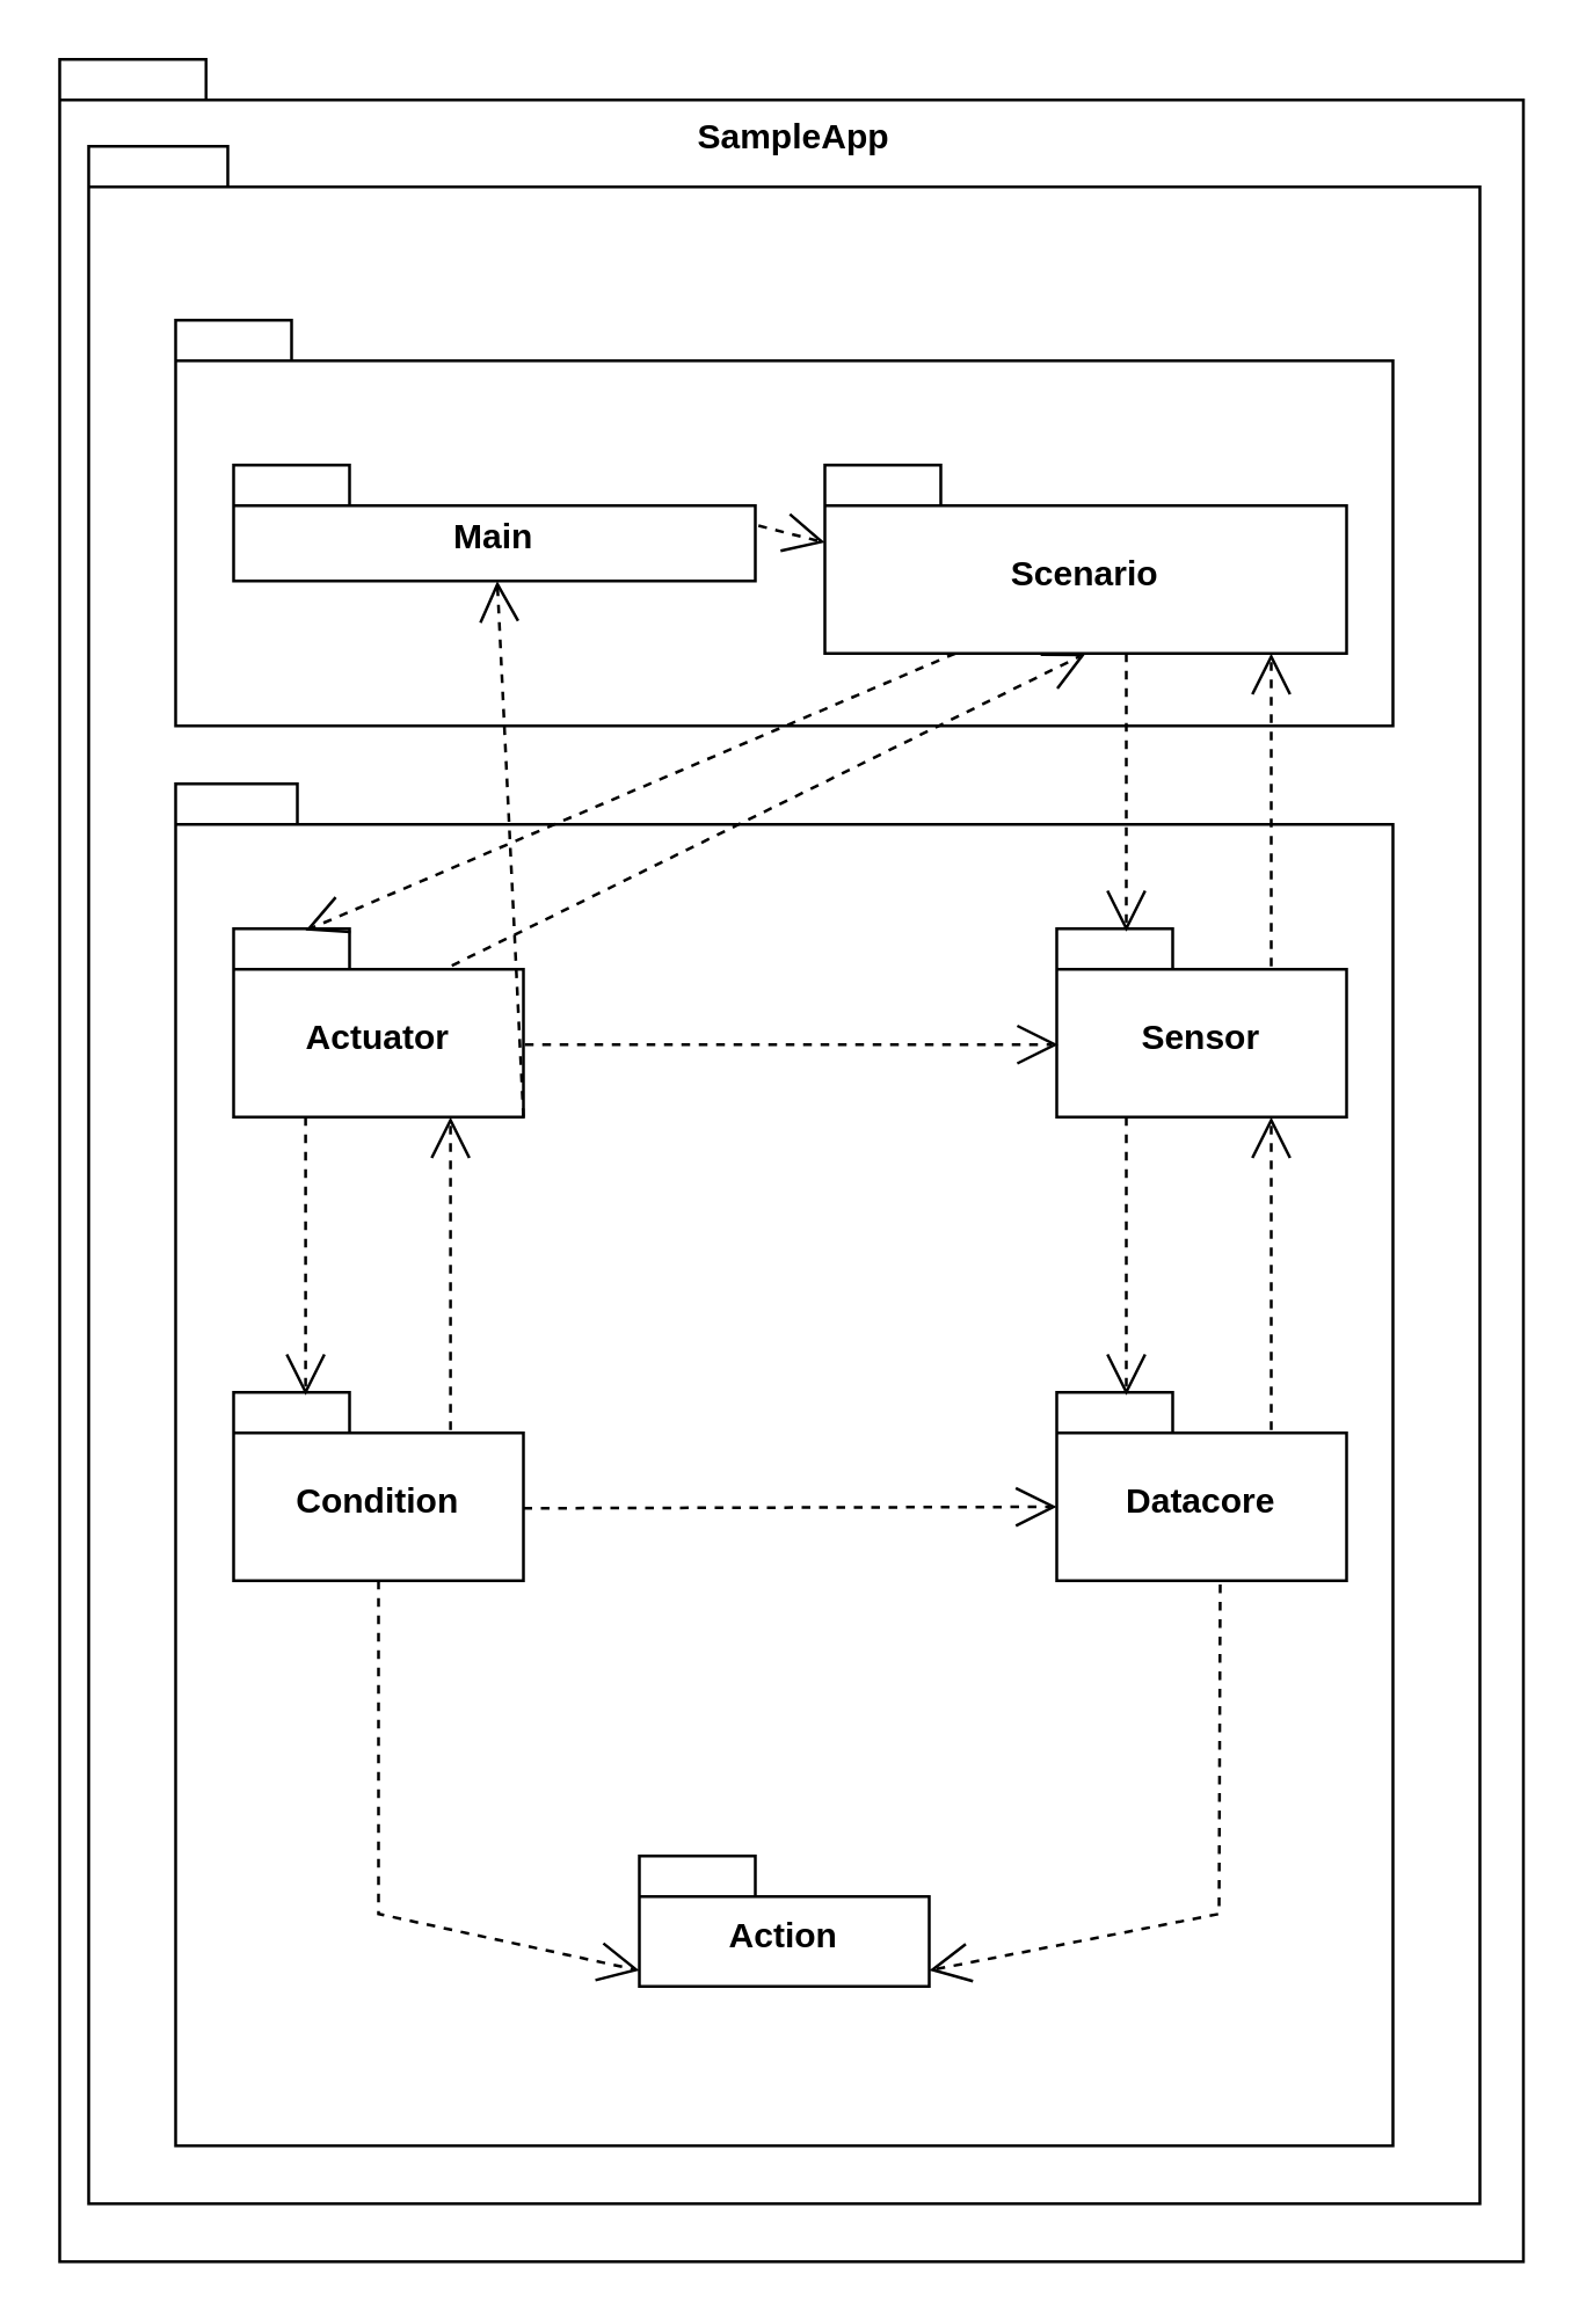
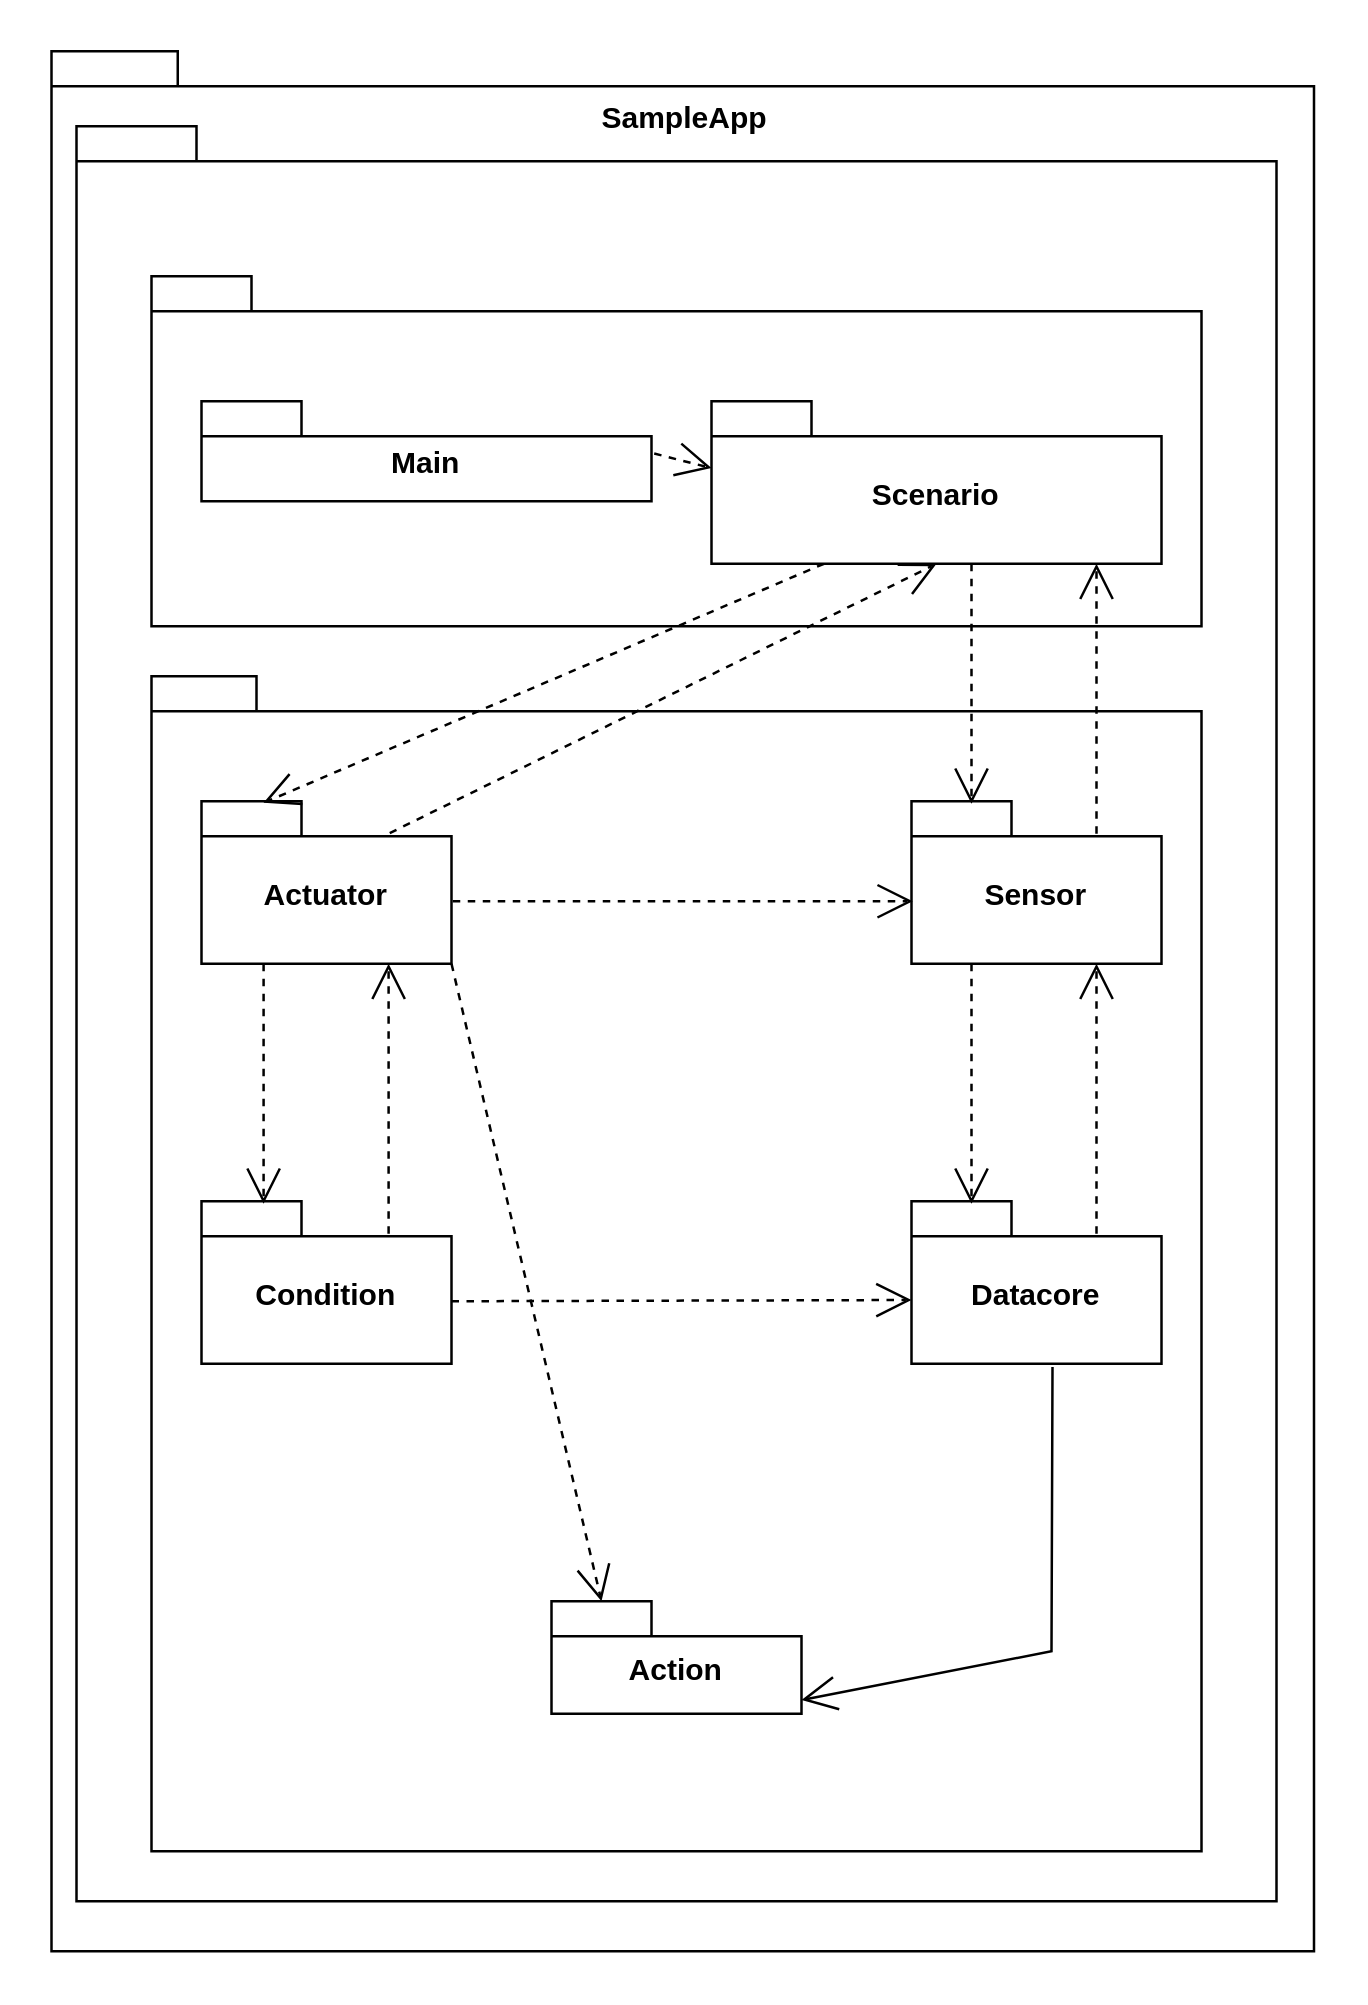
- <mxCell id="25" value="" style="endArrow=open;endSize=12;dashed=1;html=1;rounded=0;exitX=0;exitY=0;exitDx=100;exitDy=65;exitPerimeter=0;" edge="1" parent="1" source="8" target="6"><mxGeometry width="160" relative="1" as="geometry"><mxPoint x="190" y="530" as="sourcePoint" /><mxPoint x="374" y="530" as="targetPoint" /></mxGeometry></mxCell>
+ <mxCell id="25" value="" style="endArrow=open;endSize=12;dashed=1;html=1;rounded=0;entryX=0;entryY=0;entryDx=20;entryDy=0;entryPerimeter=0;exitX=0;exitY=0;exitDx=100;exitDy=65;exitPerimeter=0;" edge="1" parent="1" source="8" target="12"><mxGeometry width="160" relative="1" as="geometry"><mxPoint x="190" y="530" as="sourcePoint" /><mxPoint x="374" y="530" as="targetPoint" /></mxGeometry></mxCell>
- <mxCell id="21" value="" style="endArrow=open;endSize=12;dashed=1;html=1;rounded=0;entryX=0;entryY=0;entryDx=0;entryDy=39.5;entryPerimeter=0;exitX=0.5;exitY=1;exitDx=0;exitDy=0;exitPerimeter=0;" edge="1" parent="1" source="10" target="12"><mxGeometry width="160" relative="1" as="geometry"><mxPoint x="70" y="630" as="sourcePoint" /><mxPoint x="230" y="630" as="targetPoint" /><Array as="points"><mxPoint x="130" y="660" /></Array></mxGeometry></mxCell>
- <mxCell id="22" value="" style="endArrow=open;endSize=12;dashed=1;html=1;rounded=0;exitX=0.564;exitY=1.02;exitDx=0;exitDy=0;exitPerimeter=0;entryX=0;entryY=0;entryDx=100;entryDy=39.5;entryPerimeter=0;" edge="1" parent="1" source="11" target="12"><mxGeometry width="160" relative="1" as="geometry"><mxPoint x="420" y="580" as="sourcePoint" /><mxPoint x="360" y="679.5" as="targetPoint" /><Array as="points"><mxPoint x="420" y="660" /></Array></mxGeometry></mxCell>
+ <mxCell id="22" value="" style="endArrow=open;endSize=12;dashed=0;html=1;rounded=0;exitX=0.564;exitY=1.02;exitDx=0;exitDy=0;exitPerimeter=0;entryX=0;entryY=0;entryDx=100;entryDy=39.5;entryPerimeter=0;" edge="1" parent="1" source="11" target="12"><mxGeometry width="160" relative="1" as="geometry"><mxPoint x="420" y="580" as="sourcePoint" /><mxPoint x="360" y="679.5" as="targetPoint" /><Array as="points"><mxPoint x="420" y="660" /></Array></mxGeometry></mxCell>
